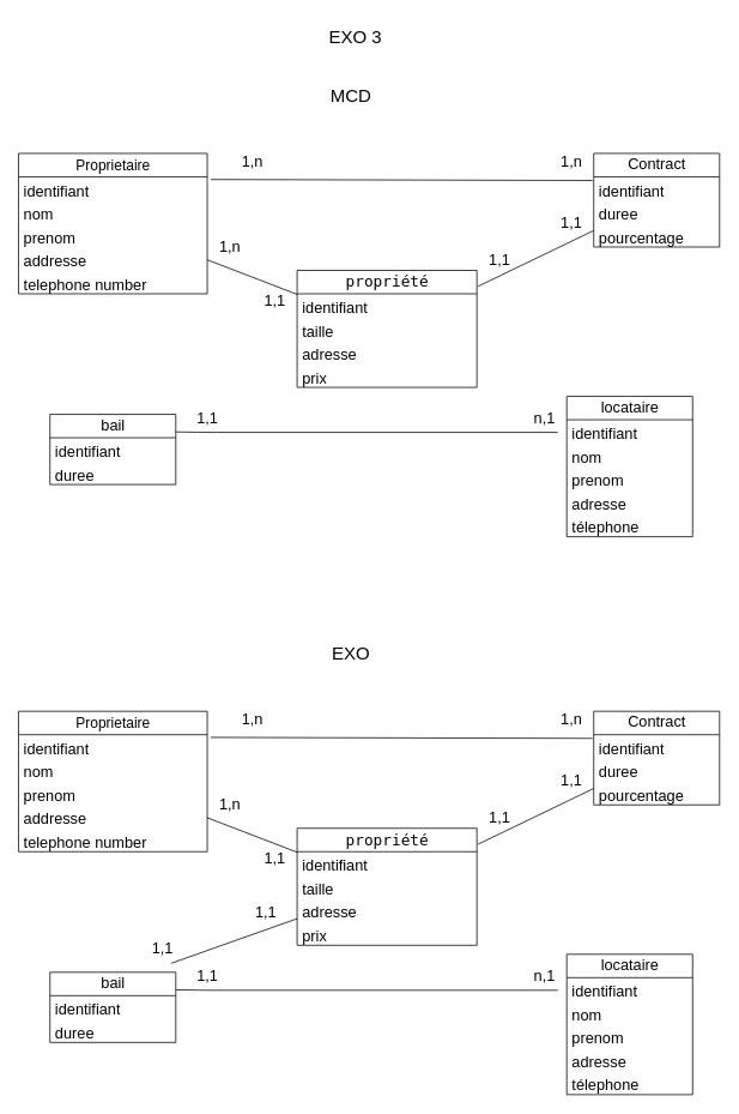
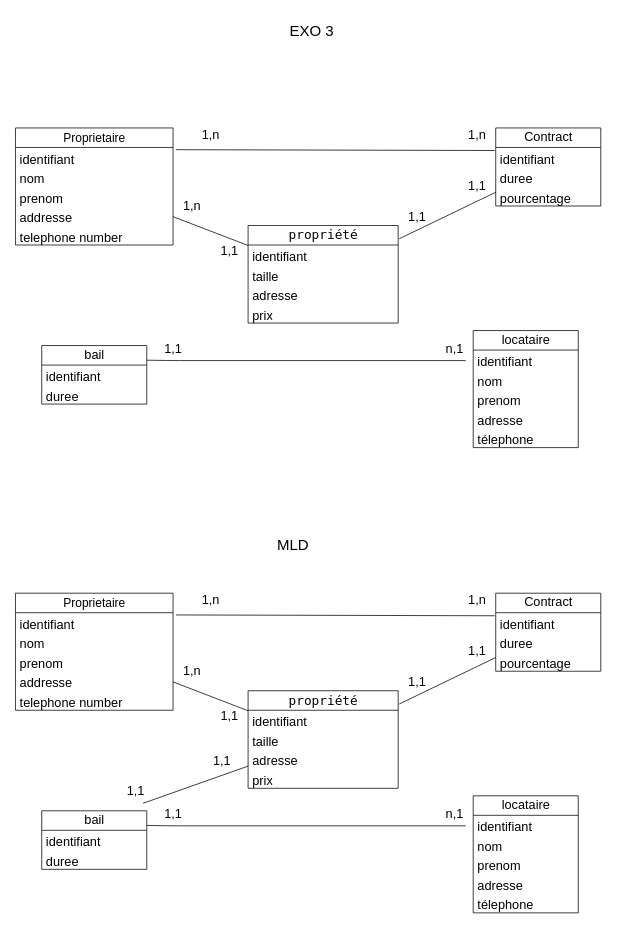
- <mxCell id="2" value="&lt;font style=&quot;font-size: 20px;&quot;&gt;EXO 3&lt;/font&gt;" style="text;html=1;strokeColor=none;fillColor=none;align=center;verticalAlign=middle;whiteSpace=wrap;rounded=0;fontSize=12;" vertex="1" parent="1"><mxGeometry x="290" y="20" width="210" height="40" as="geometry" /></mxCell>
+ <mxCell id="2" value="&lt;font style=&quot;font-size: 20px;&quot;&gt;EXO 3&lt;/font&gt;" style="text;html=1;strokeColor=none;fillColor=none;align=center;verticalAlign=middle;whiteSpace=wrap;rounded=0;fontSize=12;" vertex="1" parent="1"><mxGeometry x="310" y="20" width="210" height="40" as="geometry" /></mxCell>
- <mxCell id="3" value="MCD" style="text;html=1;strokeColor=none;fillColor=none;align=center;verticalAlign=middle;whiteSpace=wrap;rounded=0;fontSize=20;" vertex="1" parent="1"><mxGeometry x="360" y="90" width="60" height="30" as="geometry" /></mxCell>
- <mxCell id="40" value="EXO" style="text;html=1;strokeColor=none;fillColor=none;align=center;verticalAlign=middle;whiteSpace=wrap;rounded=0;fontSize=20;" vertex="1" parent="1"><mxGeometry x="360" y="710" width="60" height="30" as="geometry" /></mxCell>
+ <mxCell id="40" value="MLD" style="text;html=1;strokeColor=none;fillColor=none;align=center;verticalAlign=middle;whiteSpace=wrap;rounded=0;fontSize=20;" vertex="1" parent="1"><mxGeometry x="360" y="710" width="60" height="30" as="geometry" /></mxCell>
